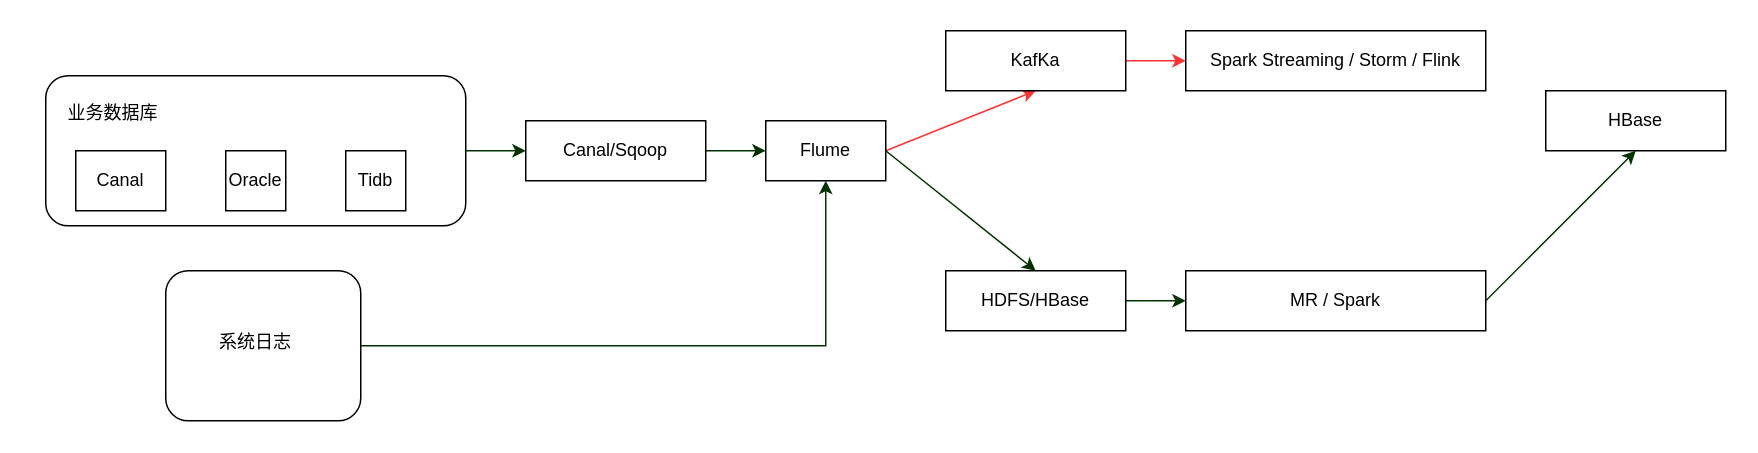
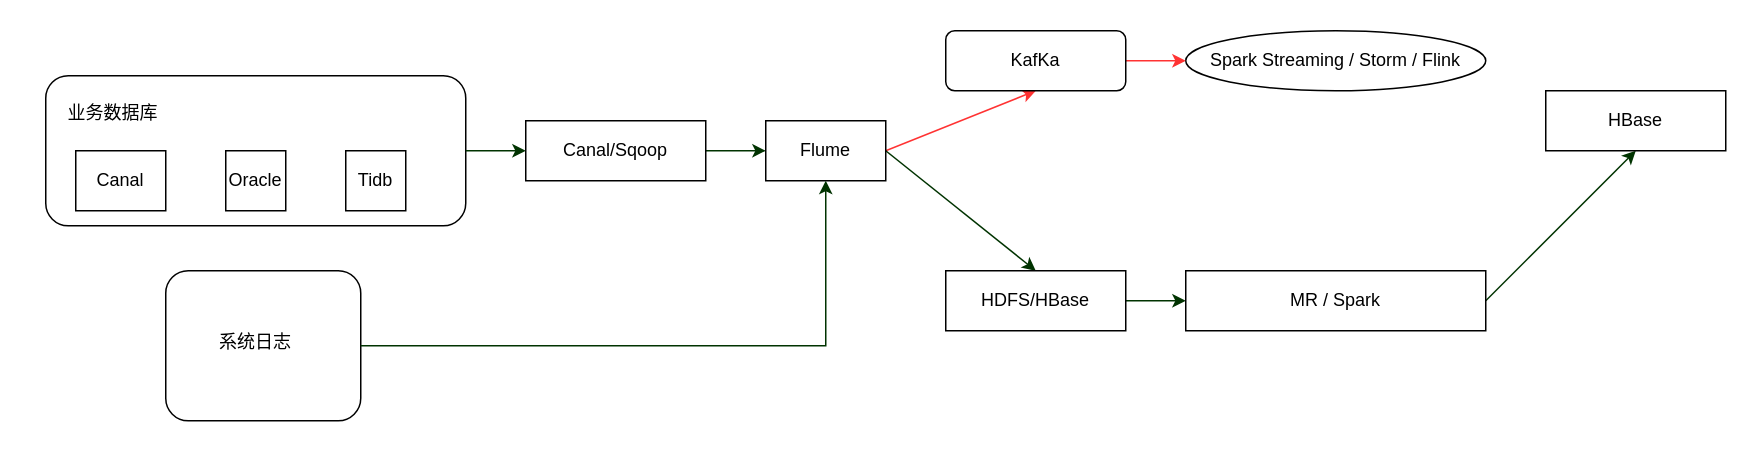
- <mxCell id="21" value="KafKa" style="rounded=0;whiteSpace=wrap;html=1;align=center;" vertex="1" parent="1"><mxGeometry x="630" y="20" width="120" height="40" as="geometry" /></mxCell>
+ <mxCell id="21" value="KafKa" style="whiteSpace=wrap;html=1;align=center;rounded=1;" vertex="1" parent="1"><mxGeometry x="630" y="20" width="120" height="40" as="geometry" /></mxCell>
- <mxCell id="2" value="Spark Streaming / Storm / Flink" style="rounded=0;whiteSpace=wrap;html=1;fillColor=none;align=center;" vertex="1" parent="1"><mxGeometry x="790" y="20" width="200" height="40" as="geometry" /></mxCell>
+ <mxCell id="2" value="Spark Streaming / Storm / Flink" style="ellipse;whiteSpace=wrap;html=1;fillColor=none;align=center;" vertex="1" parent="1"><mxGeometry x="790" y="20" width="200" height="40" as="geometry" /></mxCell>
